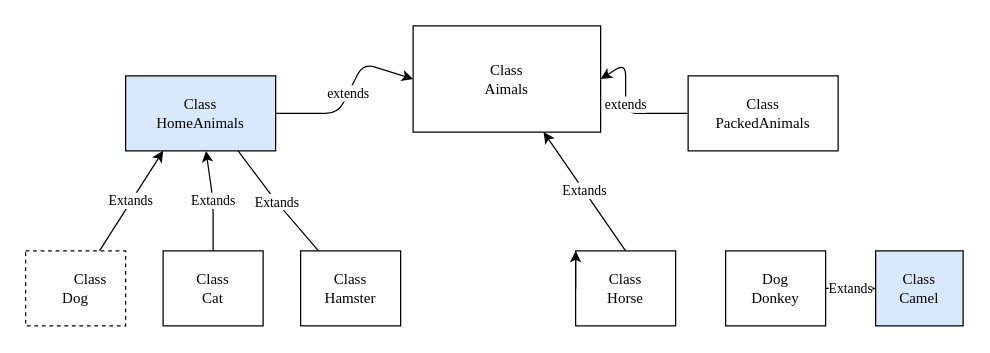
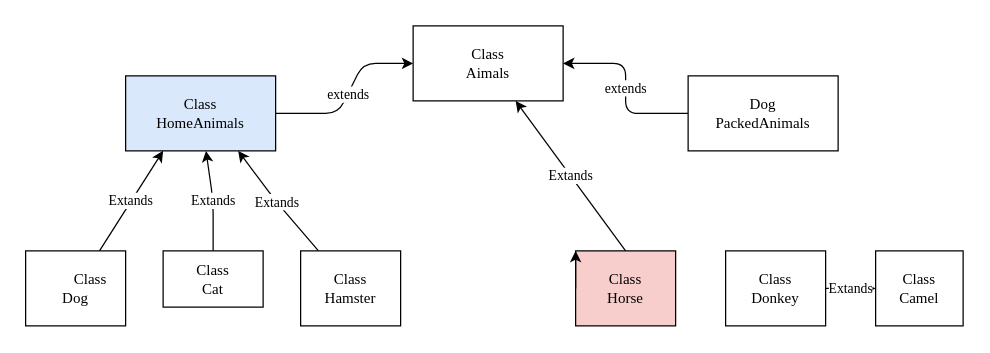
- <mxCell id="2" value="Class&lt;br&gt;Aimals" style="rounded=0;whiteSpace=wrap;html=1;fontFamily=Times New Roman;" vertex="1" parent="1"><mxGeometry x="330" y="20" width="150" height="85" as="geometry" /></mxCell>
+ <mxCell id="2" value="Class&lt;br&gt;Aimals" style="rounded=0;whiteSpace=wrap;html=1;fontFamily=Times New Roman;" vertex="1" parent="1"><mxGeometry x="330" y="20" width="120" height="60" as="geometry" /></mxCell>
- <mxCell id="6" value="Class&lt;br&gt;PackedAnimals" style="rounded=0;whiteSpace=wrap;html=1;fontFamily=Times New Roman;" vertex="1" parent="1"><mxGeometry x="550" y="60" width="120" height="60" as="geometry" /></mxCell>
+ <mxCell id="6" value="Dog&lt;br&gt;PackedAnimals" style="rounded=0;whiteSpace=wrap;html=1;fontFamily=Times New Roman;" vertex="1" parent="1"><mxGeometry x="550" y="60" width="120" height="60" as="geometry" /></mxCell>
- <mxCell id="9" value="Extands" style="edgeStyle=none;html=1;entryX=0.75;entryY=1;entryDx=0;entryDy=0;fontFamily=Times New Roman;endArrow=none;" edge="1" parent="1" source="10" target="4"><mxGeometry x="-0.007" relative="1" as="geometry"><Array as="points"><mxPoint x="220" y="160" /></Array><mxPoint as="offset" /></mxGeometry></mxCell>
+ <mxCell id="9" value="Extands" style="edgeStyle=none;html=1;entryX=0.75;entryY=1;entryDx=0;entryDy=0;fontFamily=Times New Roman;" edge="1" parent="1" source="10" target="4"><mxGeometry x="-0.007" relative="1" as="geometry"><Array as="points"><mxPoint x="220" y="160" /></Array><mxPoint as="offset" /></mxGeometry></mxCell>
- <mxCell id="8" value="&lt;span style=&quot;white-space: pre;&quot;&gt;&#09;&lt;/span&gt;Class&lt;br&gt;Dog" style="rounded=0;whiteSpace=wrap;html=1;fontFamily=Times New Roman;dashed=1;" vertex="1" parent="1"><mxGeometry y="200" width="80" height="60" as="geometry" x="20" /></mxCell>
+ <mxCell id="8" value="&lt;span style=&quot;white-space: pre;&quot;&gt;&#09;&lt;/span&gt;Class&lt;br&gt;Dog" style="rounded=0;whiteSpace=wrap;html=1;fontFamily=Times New Roman;" vertex="1" parent="1"><mxGeometry y="200" width="80" height="60" as="geometry" x="20" /></mxCell>
- <mxCell id="12" value="Class&lt;br&gt;Cat" style="rounded=0;whiteSpace=wrap;html=1;fontFamily=Times New Roman;" vertex="1" parent="1"><mxGeometry x="130" y="200" width="80" height="60" as="geometry" /></mxCell>
+ <mxCell id="12" value="Class&lt;br&gt;Cat" style="rounded=0;whiteSpace=wrap;html=1;fontFamily=Times New Roman;" vertex="1" parent="1"><mxGeometry x="130" y="200" width="80" height="45" as="geometry" /></mxCell>
- <mxCell id="14" value="Class&lt;br&gt;Horse" style="rounded=0;whiteSpace=wrap;html=1;fontFamily=Times New Roman;" vertex="1" parent="1"><mxGeometry x="460" y="200" width="80" height="60" as="geometry" /></mxCell>
+ <mxCell id="14" value="Class&lt;br&gt;Horse" style="rounded=0;whiteSpace=wrap;html=1;fontFamily=Times New Roman;fillColor=#f8cecc;" vertex="1" parent="1"><mxGeometry x="460" y="200" width="80" height="60" as="geometry" /></mxCell>
- <mxCell id="17" value="Dog&lt;br&gt;Donkey" style="rounded=0;whiteSpace=wrap;html=1;fontFamily=Times New Roman;" vertex="1" parent="1"><mxGeometry x="580" y="200" width="80" height="60" as="geometry" /></mxCell>
+ <mxCell id="17" value="Class&lt;br&gt;Donkey" style="rounded=0;whiteSpace=wrap;html=1;fontFamily=Times New Roman;" vertex="1" parent="1"><mxGeometry x="580" y="200" width="80" height="60" as="geometry" /></mxCell>
- <mxCell id="15" value="Class&lt;br&gt;Camel" style="rounded=0;whiteSpace=wrap;html=1;fontFamily=Times New Roman;fillColor=#dae8fc;" vertex="1" parent="1"><mxGeometry x="700" y="200" width="70" height="60" as="geometry" /></mxCell>
+ <mxCell id="15" value="Class&lt;br&gt;Camel" style="rounded=0;whiteSpace=wrap;html=1;fontFamily=Times New Roman;" vertex="1" parent="1"><mxGeometry x="700" y="200" width="70" height="60" as="geometry" /></mxCell>
